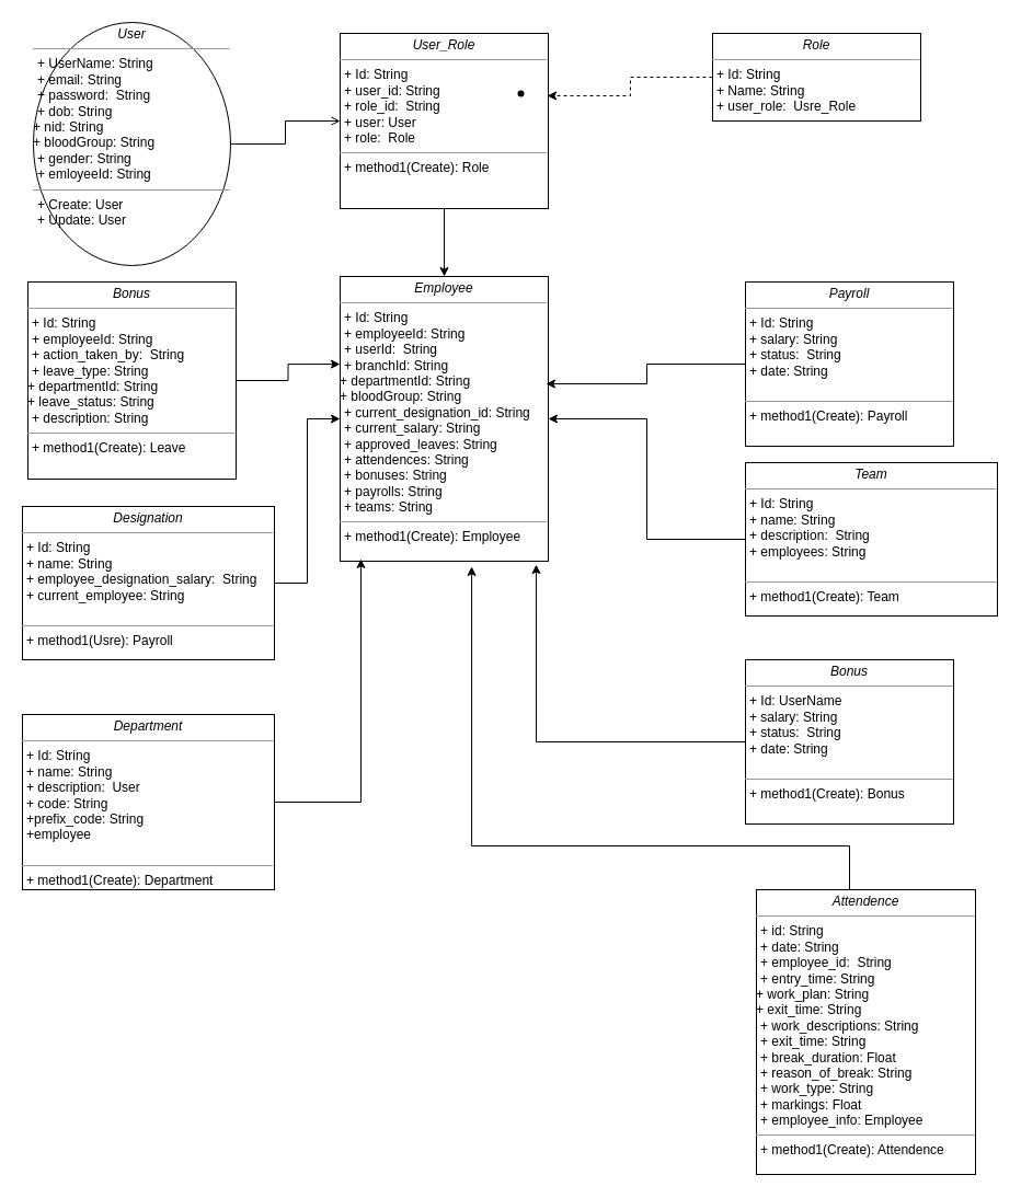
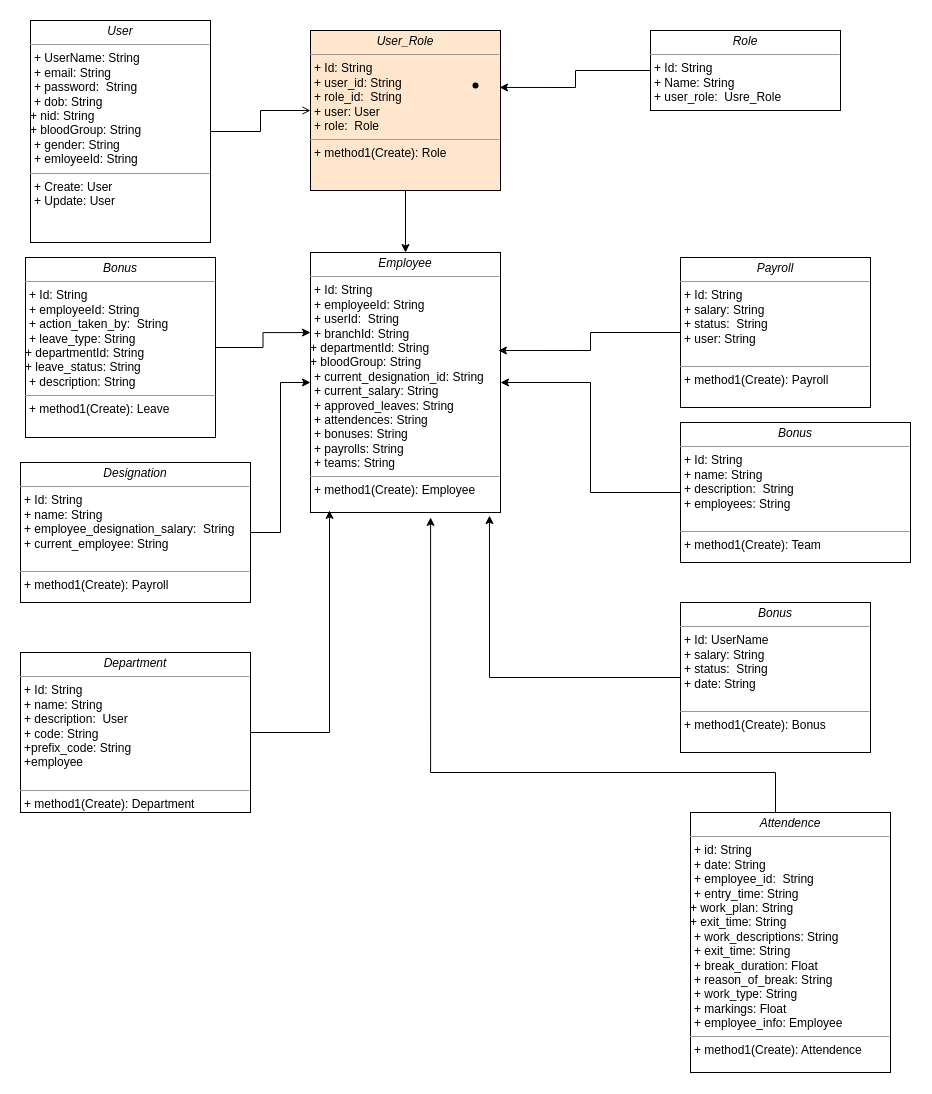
- <mxCell id="4" value="" style="edgeStyle=orthogonalEdgeStyle;rounded=0;orthogonalLoop=1;jettySize=auto;html=1;entryX=0.995;entryY=0.356;entryDx=0;entryDy=0;entryPerimeter=0;dashed=1;" edge="1" parent="1" source="5" target="17"><mxGeometry relative="1" as="geometry" /></mxCell>
+ <mxCell id="4" value="" style="edgeStyle=orthogonalEdgeStyle;rounded=0;orthogonalLoop=1;jettySize=auto;html=1;entryX=0.995;entryY=0.356;entryDx=0;entryDy=0;entryPerimeter=0;" edge="1" parent="1" source="5" target="17"><mxGeometry relative="1" as="geometry" /></mxCell>
- <mxCell id="17" value="&lt;p style=&quot;margin:0px;margin-top:4px;text-align:center;&quot;&gt;&lt;i&gt;User_Role&lt;/i&gt;&lt;/p&gt;&lt;hr size=&quot;1&quot;&gt;&lt;p style=&quot;margin:0px;margin-left:4px;&quot;&gt;+ Id: String&lt;br&gt;+ user_id: String&lt;/p&gt;&lt;p style=&quot;margin:0px;margin-left:4px;&quot;&gt;+ role_id:&amp;nbsp; String&lt;br&gt;&lt;/p&gt;&lt;p style=&quot;border-color: var(--border-color); margin: 0px 0px 0px 4px;&quot;&gt;+ user: User&lt;/p&gt;&lt;p style=&quot;border-color: var(--border-color); margin: 0px 0px 0px 4px;&quot;&gt;+ role:&amp;nbsp; Role&lt;/p&gt;&lt;hr size=&quot;1&quot;&gt;&lt;p style=&quot;margin:0px;margin-left:4px;&quot;&gt;+ method1(Create): Role&lt;br&gt;&lt;br&gt;&lt;/p&gt;" style="verticalAlign=top;align=left;overflow=fill;fontSize=12;fontFamily=Helvetica;html=1;whiteSpace=wrap;" vertex="1" parent="1"><mxGeometry x="310" y="30" width="190" height="160" as="geometry" /></mxCell>
+ <mxCell id="17" value="&lt;p style=&quot;margin:0px;margin-top:4px;text-align:center;&quot;&gt;&lt;i&gt;User_Role&lt;/i&gt;&lt;/p&gt;&lt;hr size=&quot;1&quot;&gt;&lt;p style=&quot;margin:0px;margin-left:4px;&quot;&gt;+ Id: String&lt;br&gt;+ user_id: String&lt;/p&gt;&lt;p style=&quot;margin:0px;margin-left:4px;&quot;&gt;+ role_id:&amp;nbsp; String&lt;br&gt;&lt;/p&gt;&lt;p style=&quot;border-color: var(--border-color); margin: 0px 0px 0px 4px;&quot;&gt;+ user: User&lt;/p&gt;&lt;p style=&quot;border-color: var(--border-color); margin: 0px 0px 0px 4px;&quot;&gt;+ role:&amp;nbsp; Role&lt;/p&gt;&lt;hr size=&quot;1&quot;&gt;&lt;p style=&quot;margin:0px;margin-left:4px;&quot;&gt;+ method1(Create): Role&lt;br&gt;&lt;br&gt;&lt;/p&gt;" style="verticalAlign=top;align=left;overflow=fill;fontSize=12;fontFamily=Helvetica;html=1;whiteSpace=wrap;fillColor=#ffe6cc;" vertex="1" parent="1"><mxGeometry x="310" y="30" width="190" height="160" as="geometry" /></mxCell>
- <mxCell id="3" value="&lt;p style=&quot;margin:0px;margin-top:4px;text-align:center;&quot;&gt;&lt;i&gt;User&lt;/i&gt;&lt;/p&gt;&lt;hr size=&quot;1&quot;&gt;&lt;p style=&quot;margin:0px;margin-left:4px;&quot;&gt;+ UserName: String&lt;br&gt;+ email: String&lt;/p&gt;&lt;p style=&quot;margin:0px;margin-left:4px;&quot;&gt;+ password:&amp;nbsp; String&lt;br style=&quot;border-color: var(--border-color);&quot;&gt;+ dob: String&lt;br&gt;&lt;/p&gt;+ nid: String&lt;br style=&quot;border-color: var(--border-color);&quot;&gt;+ bloodGroup: String&lt;p style=&quot;margin:0px;margin-left:4px;&quot;&gt;+ gender: String&lt;br style=&quot;border-color: var(--border-color);&quot;&gt;+ emloyeeId: String&lt;/p&gt;&lt;hr size=&quot;1&quot;&gt;&lt;p style=&quot;margin:0px;margin-left:4px;&quot;&gt;+ Create: User&lt;/p&gt;&lt;p style=&quot;margin:0px;margin-left:4px;&quot;&gt;+ Update: User&lt;/p&gt;&lt;p style=&quot;margin:0px;margin-left:4px;&quot;&gt;&lt;br&gt;&lt;/p&gt;" style="ellipse;verticalAlign=top;align=left;overflow=fill;fontSize=12;fontFamily=Helvetica;html=1;whiteSpace=wrap;" vertex="1" parent="1"><mxGeometry x="30" y="20" width="180" height="222" as="geometry" /></mxCell>
+ <mxCell id="3" value="&lt;p style=&quot;margin:0px;margin-top:4px;text-align:center;&quot;&gt;&lt;i&gt;User&lt;/i&gt;&lt;/p&gt;&lt;hr size=&quot;1&quot;&gt;&lt;p style=&quot;margin:0px;margin-left:4px;&quot;&gt;+ UserName: String&lt;br&gt;+ email: String&lt;/p&gt;&lt;p style=&quot;margin:0px;margin-left:4px;&quot;&gt;+ password:&amp;nbsp; String&lt;br style=&quot;border-color: var(--border-color);&quot;&gt;+ dob: String&lt;br&gt;&lt;/p&gt;+ nid: String&lt;br style=&quot;border-color: var(--border-color);&quot;&gt;+ bloodGroup: String&lt;p style=&quot;margin:0px;margin-left:4px;&quot;&gt;+ gender: String&lt;br style=&quot;border-color: var(--border-color);&quot;&gt;+ emloyeeId: String&lt;/p&gt;&lt;hr size=&quot;1&quot;&gt;&lt;p style=&quot;margin:0px;margin-left:4px;&quot;&gt;+ Create: User&lt;/p&gt;&lt;p style=&quot;margin:0px;margin-left:4px;&quot;&gt;+ Update: User&lt;/p&gt;&lt;p style=&quot;margin:0px;margin-left:4px;&quot;&gt;&lt;br&gt;&lt;/p&gt;" style="verticalAlign=top;align=left;overflow=fill;fontSize=12;fontFamily=Helvetica;html=1;whiteSpace=wrap;" vertex="1" parent="1"><mxGeometry x="30" y="20" width="180" height="222" as="geometry" /></mxCell>
- <mxCell id="8" value="&lt;p style=&quot;margin:0px;margin-top:4px;text-align:center;&quot;&gt;&lt;i&gt;Payroll&lt;/i&gt;&lt;/p&gt;&lt;hr size=&quot;1&quot;&gt;&lt;p style=&quot;margin:0px;margin-left:4px;&quot;&gt;+ Id: String&lt;br&gt;+ salary: String&lt;/p&gt;&lt;p style=&quot;margin:0px;margin-left:4px;&quot;&gt;+ status:&amp;nbsp; String&lt;br style=&quot;border-color: var(--border-color);&quot;&gt;+ date: String&lt;/p&gt;&lt;br&gt;&lt;hr size=&quot;1&quot;&gt;&lt;p style=&quot;margin:0px;margin-left:4px;&quot;&gt;+ method1(Create): Payroll&lt;br&gt;&lt;br&gt;&lt;/p&gt;" style="verticalAlign=top;align=left;overflow=fill;fontSize=12;fontFamily=Helvetica;html=1;whiteSpace=wrap;" vertex="1" parent="1"><mxGeometry x="680" y="257" width="190" height="150" as="geometry" /></mxCell>
+ <mxCell id="8" value="&lt;p style=&quot;margin:0px;margin-top:4px;text-align:center;&quot;&gt;&lt;i&gt;Payroll&lt;/i&gt;&lt;/p&gt;&lt;hr size=&quot;1&quot;&gt;&lt;p style=&quot;margin:0px;margin-left:4px;&quot;&gt;+ Id: String&lt;br&gt;+ salary: String&lt;/p&gt;&lt;p style=&quot;margin:0px;margin-left:4px;&quot;&gt;+ status:&amp;nbsp; String&lt;br style=&quot;border-color: var(--border-color);&quot;&gt;+ user: String&lt;/p&gt;&lt;br&gt;&lt;hr size=&quot;1&quot;&gt;&lt;p style=&quot;margin:0px;margin-left:4px;&quot;&gt;+ method1(Create): Payroll&lt;br&gt;&lt;br&gt;&lt;/p&gt;" style="verticalAlign=top;align=left;overflow=fill;fontSize=12;fontFamily=Helvetica;html=1;whiteSpace=wrap;" vertex="1" parent="1"><mxGeometry x="680" y="257" width="190" height="150" as="geometry" /></mxCell>
- <mxCell id="14" value="&lt;p style=&quot;margin:0px;margin-top:4px;text-align:center;&quot;&gt;&lt;i&gt;Team&lt;/i&gt;&lt;/p&gt;&lt;hr size=&quot;1&quot;&gt;&lt;p style=&quot;margin:0px;margin-left:4px;&quot;&gt;+ Id: String&lt;br&gt;+ name: String&lt;/p&gt;&lt;p style=&quot;margin:0px;margin-left:4px;&quot;&gt;+&amp;nbsp;description&lt;span style=&quot;background-color: initial;&quot;&gt;:&amp;nbsp; String&lt;/span&gt;&lt;/p&gt;&lt;p style=&quot;margin:0px;margin-left:4px;&quot;&gt;+&amp;nbsp;employees&lt;span style=&quot;background-color: initial;&quot;&gt;: String&lt;/span&gt;&lt;/p&gt;&lt;br&gt;&lt;hr size=&quot;1&quot;&gt;&lt;p style=&quot;margin:0px;margin-left:4px;&quot;&gt;+ method1(Create): Team&lt;br&gt;&lt;br&gt;&lt;/p&gt;" style="verticalAlign=top;align=left;overflow=fill;fontSize=12;fontFamily=Helvetica;html=1;whiteSpace=wrap;" vertex="1" parent="1"><mxGeometry x="680" y="422" width="230" height="140" as="geometry" /></mxCell>
+ <mxCell id="14" value="&lt;p style=&quot;margin:0px;margin-top:4px;text-align:center;&quot;&gt;&lt;i&gt;Bonus&lt;/i&gt;&lt;/p&gt;&lt;hr size=&quot;1&quot;&gt;&lt;p style=&quot;margin:0px;margin-left:4px;&quot;&gt;+ Id: String&lt;br&gt;+ name: String&lt;/p&gt;&lt;p style=&quot;margin:0px;margin-left:4px;&quot;&gt;+&amp;nbsp;description&lt;span style=&quot;background-color: initial;&quot;&gt;:&amp;nbsp; String&lt;/span&gt;&lt;/p&gt;&lt;p style=&quot;margin:0px;margin-left:4px;&quot;&gt;+&amp;nbsp;employees&lt;span style=&quot;background-color: initial;&quot;&gt;: String&lt;/span&gt;&lt;/p&gt;&lt;br&gt;&lt;hr size=&quot;1&quot;&gt;&lt;p style=&quot;margin:0px;margin-left:4px;&quot;&gt;+ method1(Create): Team&lt;br&gt;&lt;br&gt;&lt;/p&gt;" style="verticalAlign=top;align=left;overflow=fill;fontSize=12;fontFamily=Helvetica;html=1;whiteSpace=wrap;" vertex="1" parent="1"><mxGeometry x="680" y="422" width="230" height="140" as="geometry" /></mxCell>
- <mxCell id="11" value="&lt;p style=&quot;margin:0px;margin-top:4px;text-align:center;&quot;&gt;&lt;i&gt;Designation&lt;/i&gt;&lt;/p&gt;&lt;hr size=&quot;1&quot;&gt;&lt;p style=&quot;margin:0px;margin-left:4px;&quot;&gt;+ Id: String&lt;br&gt;+ name: String&lt;/p&gt;&lt;p style=&quot;margin:0px;margin-left:4px;&quot;&gt;+ employee_designation_salary:&amp;nbsp; String&lt;br style=&quot;border-color: var(--border-color);&quot;&gt;+ current_employee: String&lt;/p&gt;&lt;br&gt;&lt;hr size=&quot;1&quot;&gt;&lt;p style=&quot;margin:0px;margin-left:4px;&quot;&gt;+ method1(Usre): Payroll&lt;br&gt;&lt;br&gt;&lt;/p&gt;" style="verticalAlign=top;align=left;overflow=fill;fontSize=12;fontFamily=Helvetica;html=1;whiteSpace=wrap;" vertex="1" parent="1"><mxGeometry x="20" y="462" width="230" height="140" as="geometry" /></mxCell>
+ <mxCell id="11" value="&lt;p style=&quot;margin:0px;margin-top:4px;text-align:center;&quot;&gt;&lt;i&gt;Designation&lt;/i&gt;&lt;/p&gt;&lt;hr size=&quot;1&quot;&gt;&lt;p style=&quot;margin:0px;margin-left:4px;&quot;&gt;+ Id: String&lt;br&gt;+ name: String&lt;/p&gt;&lt;p style=&quot;margin:0px;margin-left:4px;&quot;&gt;+ employee_designation_salary:&amp;nbsp; String&lt;br style=&quot;border-color: var(--border-color);&quot;&gt;+ current_employee: String&lt;/p&gt;&lt;br&gt;&lt;hr size=&quot;1&quot;&gt;&lt;p style=&quot;margin:0px;margin-left:4px;&quot;&gt;+ method1(Create): Payroll&lt;br&gt;&lt;br&gt;&lt;/p&gt;" style="verticalAlign=top;align=left;overflow=fill;fontSize=12;fontFamily=Helvetica;html=1;whiteSpace=wrap;" vertex="1" parent="1"><mxGeometry x="20" y="462" width="230" height="140" as="geometry" /></mxCell>
